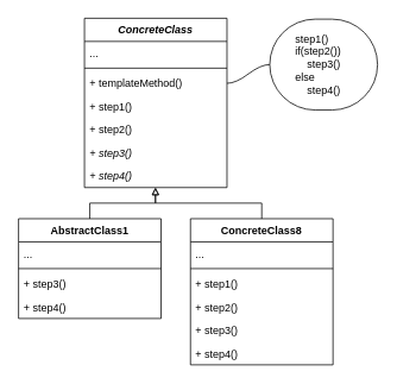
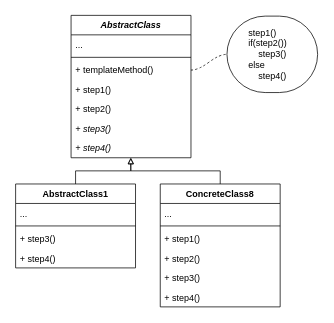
- <mxCell id="2" value="ConcreteClass" style="swimlane;fontStyle=3;align=center;verticalAlign=top;childLayout=stackLayout;horizontal=1;startSize=26;horizontalStack=0;resizeParent=1;resizeParentMax=0;resizeLast=0;collapsible=1;marginBottom=0;" parent="1" vertex="1"><mxGeometry x="94" y="20" width="160" height="190" as="geometry" /></mxCell>
+ <mxCell id="2" value="AbstractClass" style="swimlane;fontStyle=3;align=center;verticalAlign=top;childLayout=stackLayout;horizontal=1;startSize=26;horizontalStack=0;resizeParent=1;resizeParentMax=0;resizeLast=0;collapsible=1;marginBottom=0;" parent="1" vertex="1"><mxGeometry x="94" y="20" width="160" height="190" as="geometry" /></mxCell>
- <mxCell id="25" value="" style="edgeStyle=entityRelationEdgeStyle;startArrow=none;endArrow=none;segment=10;curved=1;rounded=0;exitX=1;exitY=0.5;exitDx=0;exitDy=0;" parent="1" source="5" target="24" edge="1"><mxGeometry relative="1" as="geometry"><mxPoint x="275" y="63" as="sourcePoint" /></mxGeometry></mxCell>
+ <mxCell id="25" value="" style="edgeStyle=entityRelationEdgeStyle;startArrow=none;endArrow=none;segment=10;curved=1;rounded=0;exitX=1;exitY=0.5;exitDx=0;exitDy=0;dashed=1;" parent="1" source="5" target="24" edge="1"><mxGeometry relative="1" as="geometry"><mxPoint x="275" y="63" as="sourcePoint" /></mxGeometry></mxCell>
